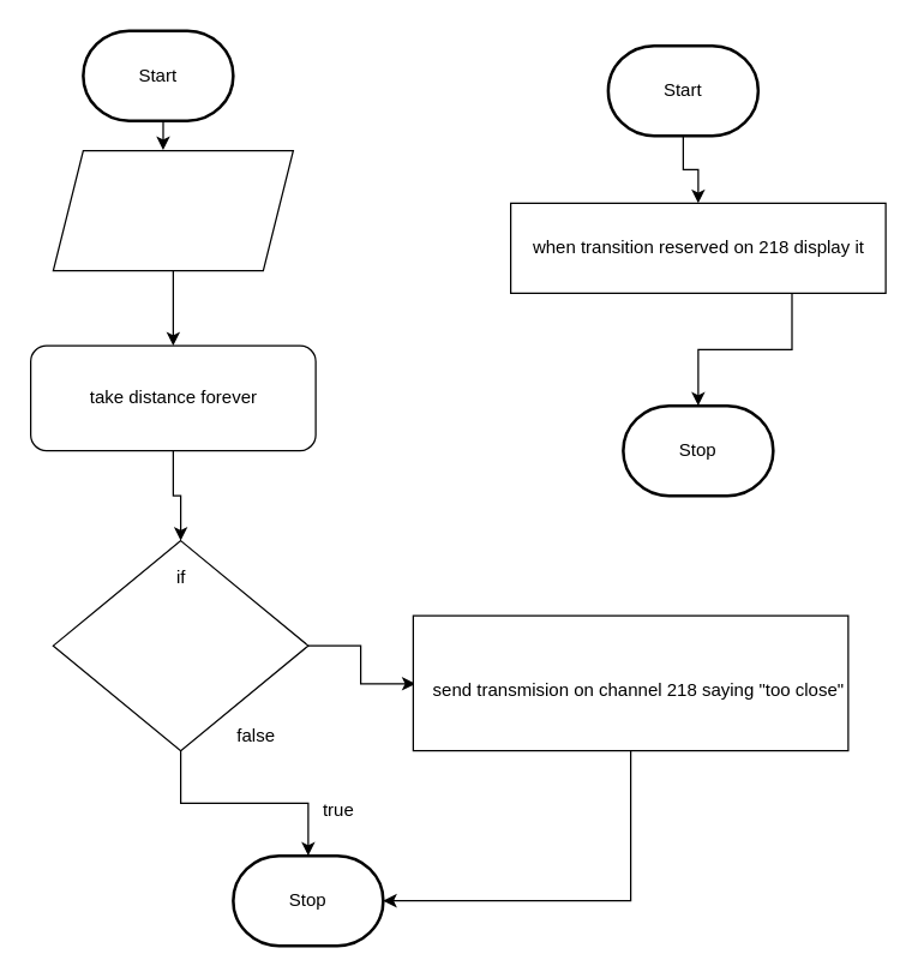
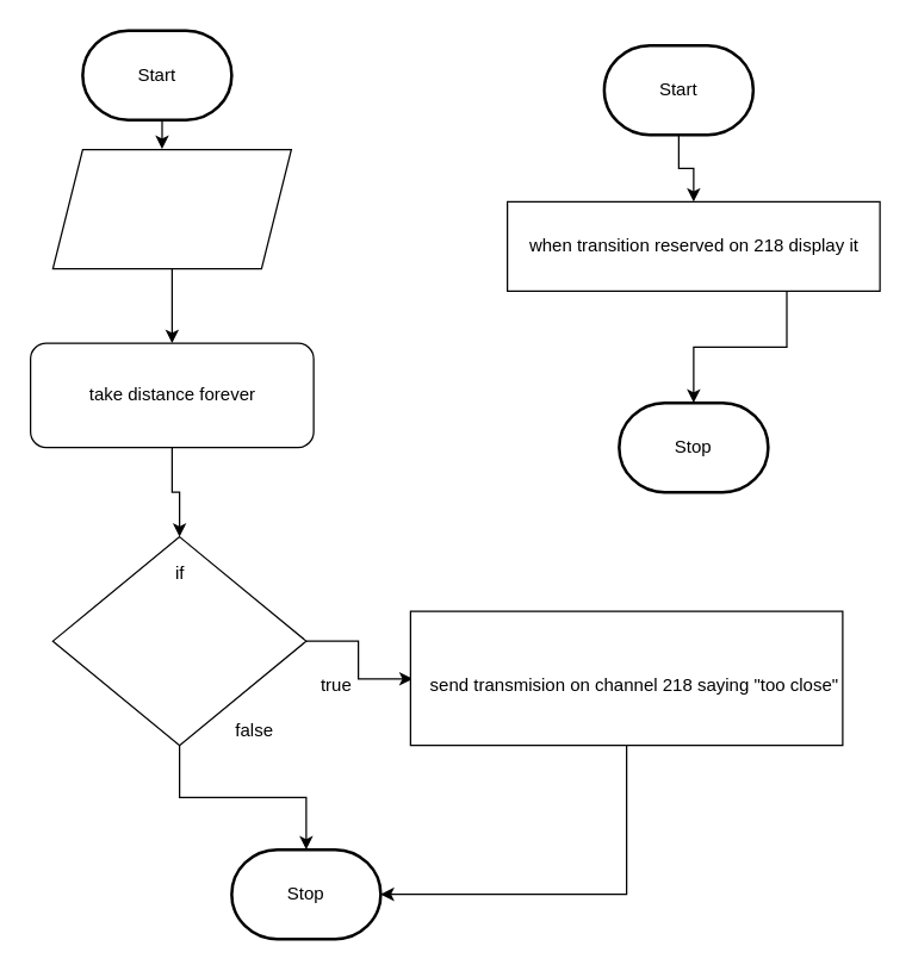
- <mxCell id="14" value="true" style="text;html=1;align=center;verticalAlign=middle;resizable=0;points=[];autosize=1;strokeColor=none;fillColor=none;" vertex="1" parent="1"><mxGeometry x="205" y="525" width="40" height="30" as="geometry" /></mxCell>
+ <mxCell id="14" value="true" style="text;html=1;align=center;verticalAlign=middle;resizable=0;points=[];autosize=1;strokeColor=none;fillColor=none;" vertex="1" parent="1"><mxGeometry x="205" y="445" width="40" height="30" as="geometry" /></mxCell>
